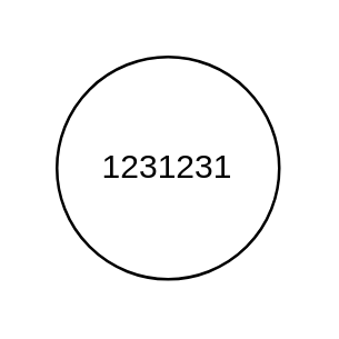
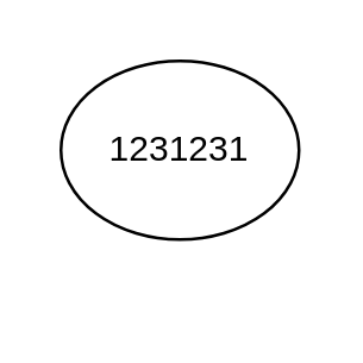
- <mxCell id="2" value="1231231" style="ellipse;whiteSpace=wrap;html=1;aspect=fixed;" parent="1" vertex="1"><mxGeometry x="20" y="20" width="80" height="80" as="geometry" /></mxCell>
+ <mxCell id="2" value="1231231" style="ellipse;whiteSpace=wrap;html=1;aspect=fixed;" parent="1" vertex="1"><mxGeometry x="20" y="20" width="80" height="60" as="geometry" /></mxCell>
